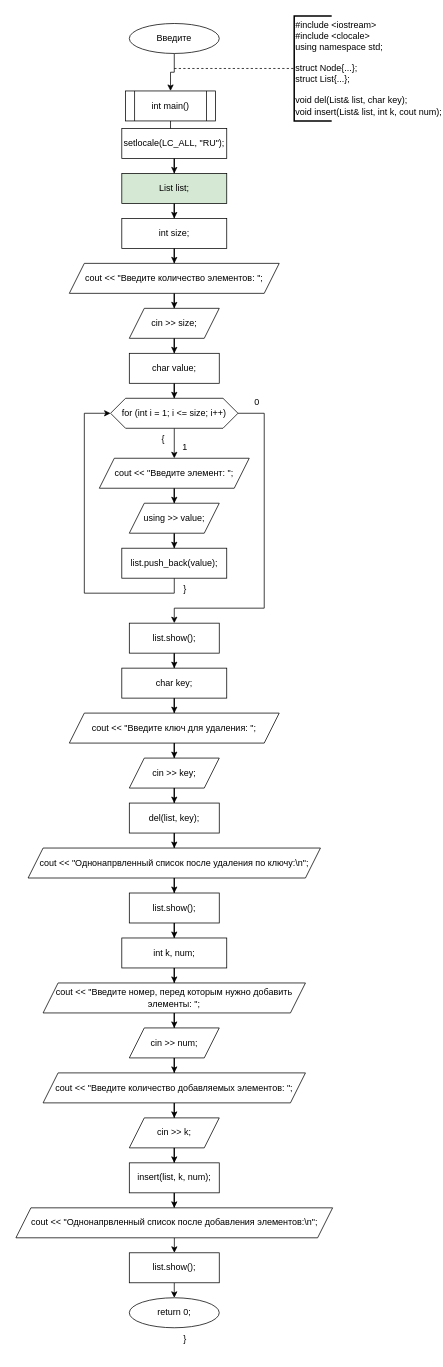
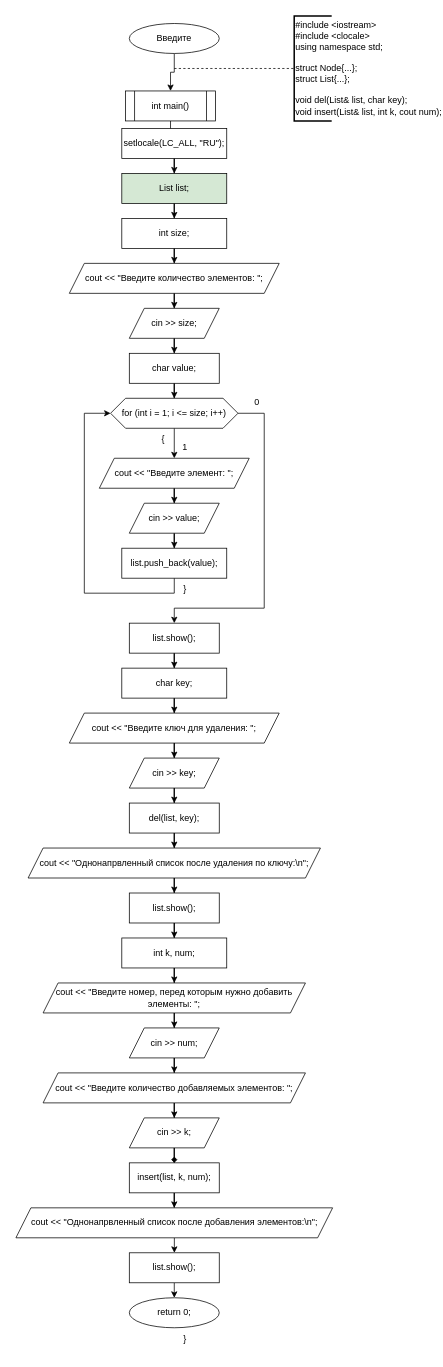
- <mxCell id="28" value="using &amp;gt;&amp;gt; value;" style="shape=parallelogram;perimeter=parallelogramPerimeter;whiteSpace=wrap;html=1;fixedSize=1;" vertex="1" parent="1"><mxGeometry x="172" y="670" width="120" height="40" as="geometry" /></mxCell>
+ <mxCell id="28" value="cin &amp;gt;&amp;gt; value;" style="shape=parallelogram;perimeter=parallelogramPerimeter;whiteSpace=wrap;html=1;fixedSize=1;" vertex="1" parent="1"><mxGeometry x="172" y="670" width="120" height="40" as="geometry" /></mxCell>
- <mxCell id="55" style="edgeStyle=orthogonalEdgeStyle;rounded=0;orthogonalLoop=1;jettySize=auto;html=1;entryX=0.5;entryY=0;entryDx=0;entryDy=0;" edge="1" parent="1" source="56" target="58"><mxGeometry relative="1" as="geometry" /></mxCell>
+ <mxCell id="55" style="edgeStyle=orthogonalEdgeStyle;rounded=0;orthogonalLoop=1;jettySize=auto;html=1;entryX=0.5;entryY=0;entryDx=0;entryDy=0;endArrow=diamond;" edge="1" parent="1" source="56" target="58"><mxGeometry relative="1" as="geometry" /></mxCell>
